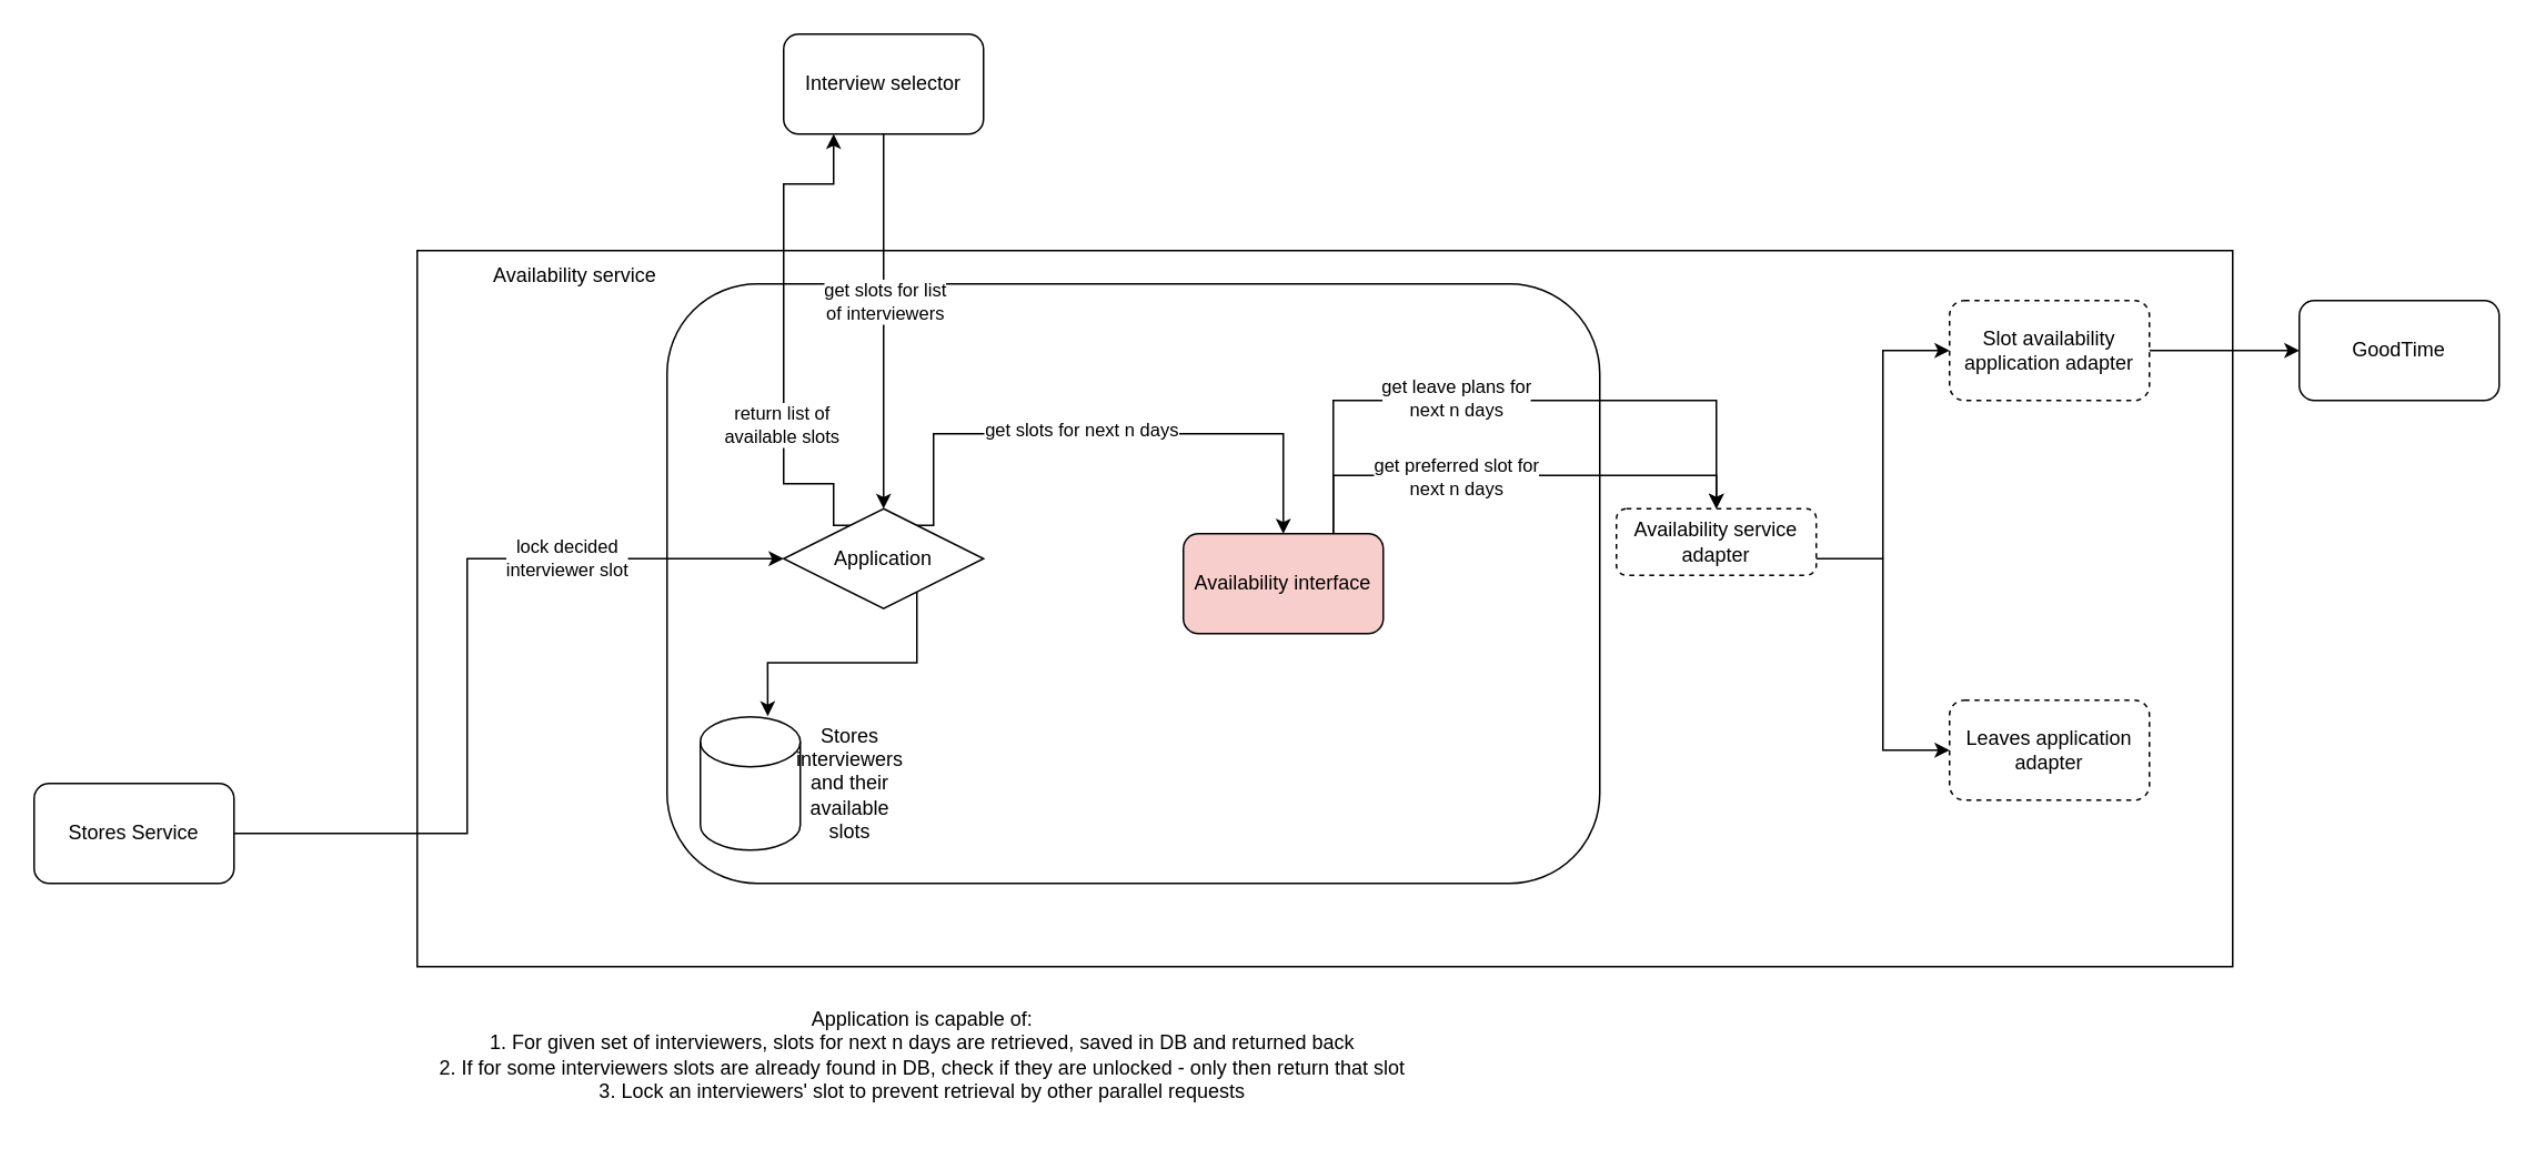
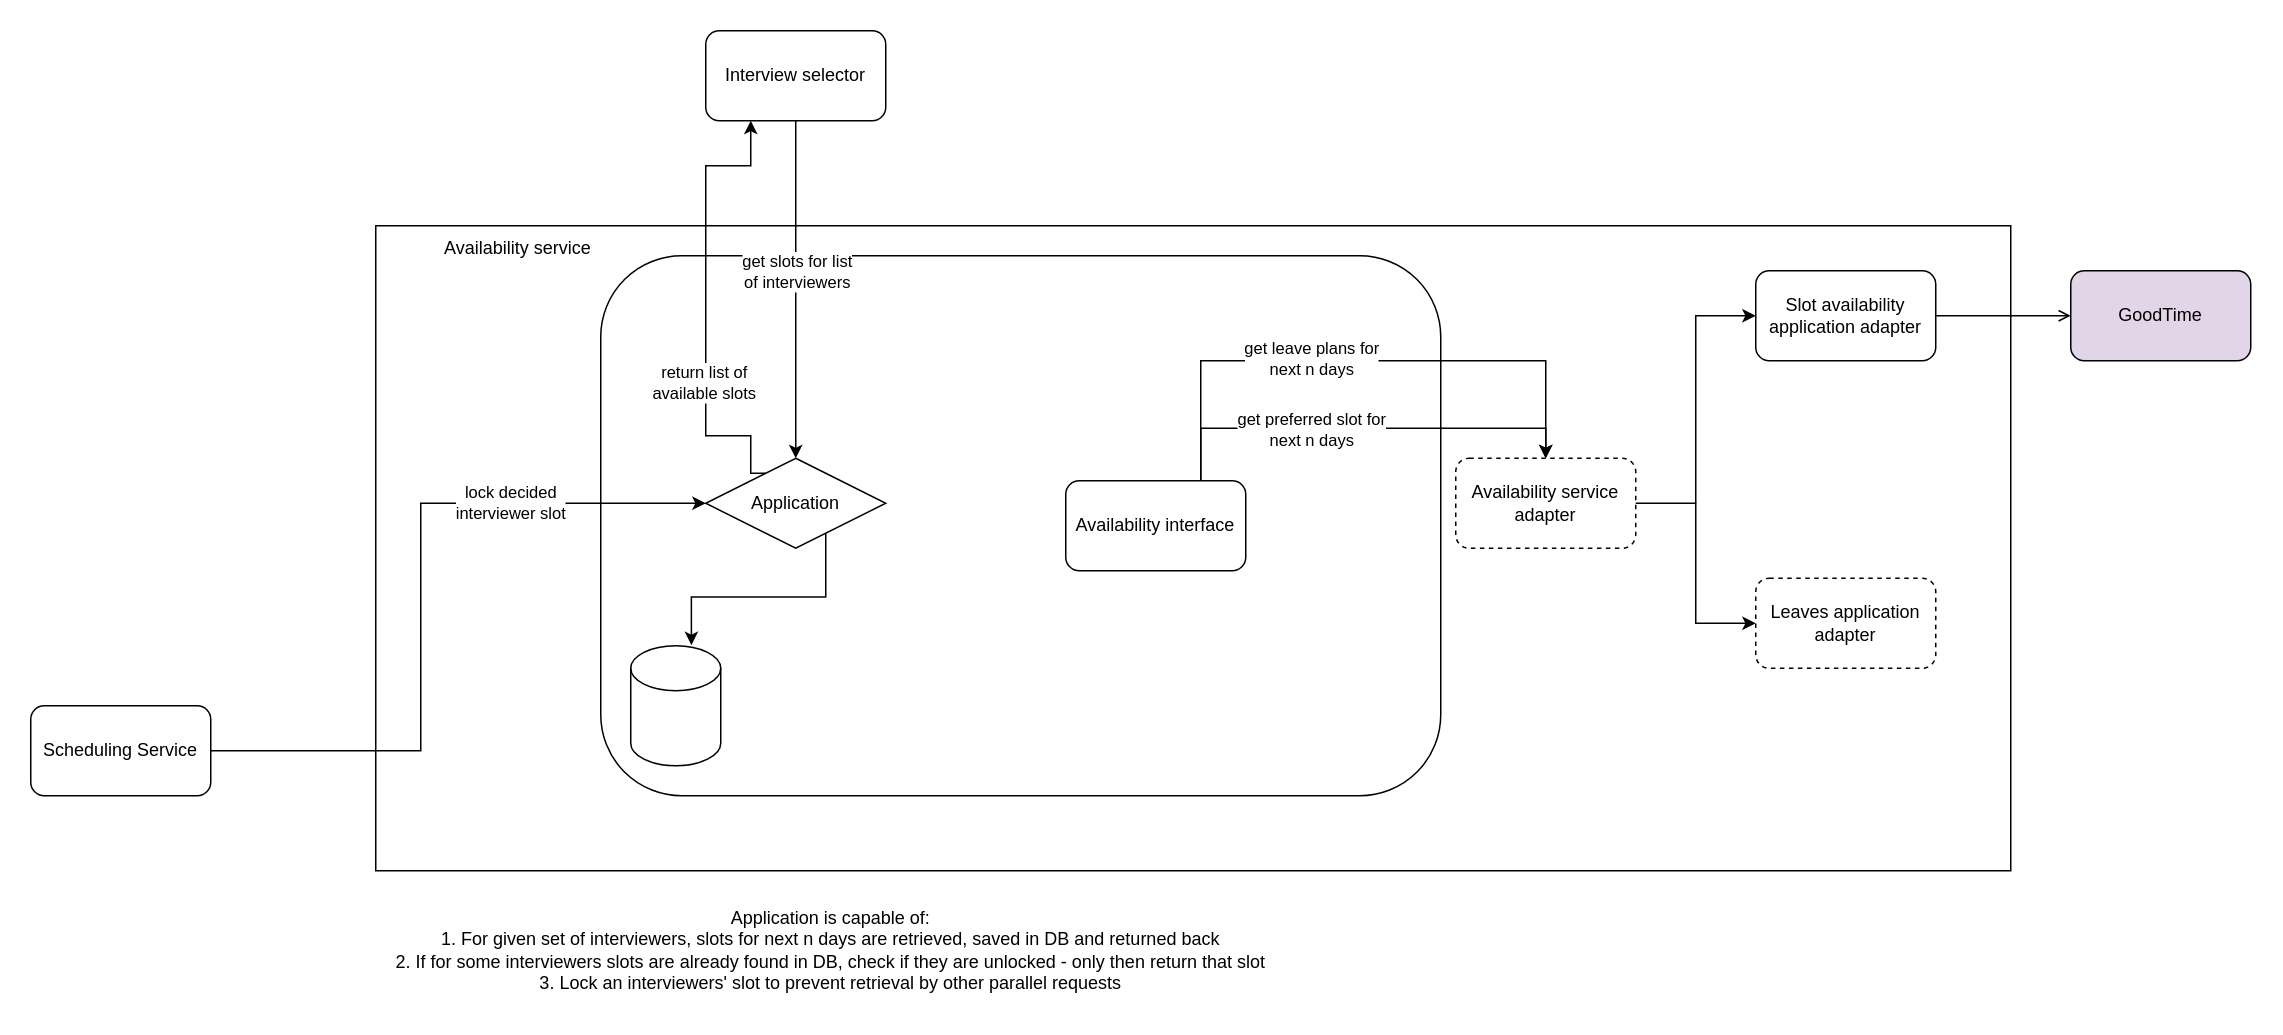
- <mxCell id="20" value="Slot availability application adapter" style="rounded=1;whiteSpace=wrap;html=1;dashed=1;" vertex="1" parent="1"><mxGeometry x="1170" y="180" width="120" height="60" as="geometry" /></mxCell>
+ <mxCell id="20" value="Slot availability application adapter" style="rounded=1;whiteSpace=wrap;html=1;dashed=0;" vertex="1" parent="1"><mxGeometry x="1170" y="180" width="120" height="60" as="geometry" /></mxCell>
- <mxCell id="19" style="edgeStyle=orthogonalEdgeStyle;rounded=0;orthogonalLoop=1;jettySize=auto;html=1;exitX=1;exitY=0.5;exitDx=0;exitDy=0;entryX=0;entryY=0.5;entryDx=0;entryDy=0;" edge="1" parent="1" source="20" target="7"><mxGeometry relative="1" as="geometry" /></mxCell>
+ <mxCell id="19" style="edgeStyle=orthogonalEdgeStyle;rounded=0;orthogonalLoop=1;jettySize=auto;html=1;exitX=1;exitY=0.5;exitDx=0;exitDy=0;entryX=0;entryY=0.5;entryDx=0;entryDy=0;endArrow=open;" edge="1" parent="1" source="20" target="7"><mxGeometry relative="1" as="geometry" /></mxCell>
- <mxCell id="7" value="GoodTime" style="rounded=1;whiteSpace=wrap;html=1;" vertex="1" parent="1"><mxGeometry x="1380" y="180" width="120" height="60" as="geometry" /></mxCell>
+ <mxCell id="7" value="GoodTime" style="rounded=1;whiteSpace=wrap;html=1;fillColor=#e1d5e7;" vertex="1" parent="1"><mxGeometry x="1380" y="180" width="120" height="60" as="geometry" /></mxCell>
- <mxCell id="25" style="edgeStyle=orthogonalEdgeStyle;rounded=0;orthogonalLoop=1;jettySize=auto;html=1;exitX=0.75;exitY=0;exitDx=0;exitDy=0;entryX=0.5;entryY=0;entryDx=0;entryDy=0;" edge="1" parent="1" source="23" target="18"><mxGeometry relative="1" as="geometry"><mxPoint x="860" y="300" as="targetPoint" /><Array as="points"><mxPoint x="560" y="260" /><mxPoint x="770" y="260" /></Array></mxGeometry></mxCell>
- <mxCell id="26" value="get slots for next n days" style="edgeLabel;html=1;align=center;verticalAlign=middle;resizable=0;points=[];" vertex="1" connectable="0" parent="25"><mxGeometry x="0.187" y="3" relative="1" as="geometry"><mxPoint x="-46" as="offset" /></mxGeometry></mxCell>
- <mxCell id="24" value="Availability service adapter" style="rounded=1;whiteSpace=wrap;html=1;dashed=1;" vertex="1" parent="1"><mxGeometry x="970" y="305" width="120" height="40" as="geometry" /></mxCell>
+ <mxCell id="24" value="Availability service adapter" style="rounded=1;whiteSpace=wrap;html=1;dashed=1;" vertex="1" parent="1"><mxGeometry x="970" y="305" width="120" height="60" as="geometry" /></mxCell>
- <mxCell id="18" value="Availability interface" style="rounded=1;whiteSpace=wrap;html=1;fillColor=#f8cecc;" vertex="1" parent="1"><mxGeometry x="710" y="320" width="120" height="60" as="geometry" /></mxCell>
+ <mxCell id="18" value="Availability interface" style="rounded=1;whiteSpace=wrap;html=1;" vertex="1" parent="1"><mxGeometry x="710" y="320" width="120" height="60" as="geometry" /></mxCell>
- <mxCell id="21" value="Leaves application adapter" style="rounded=1;whiteSpace=wrap;html=1;dashed=1;" vertex="1" parent="1"><mxGeometry x="1170" y="420" width="120" height="60" as="geometry" /></mxCell>
+ <mxCell id="21" value="Leaves application adapter" style="rounded=1;whiteSpace=wrap;html=1;dashed=1;" vertex="1" parent="1"><mxGeometry x="1170" y="385" width="120" height="60" as="geometry" /></mxCell>
- <mxCell id="30" value="Stores interviewers and their available slots" style="text;html=1;align=center;verticalAlign=middle;whiteSpace=wrap;rounded=0;" vertex="1" parent="1"><mxGeometry x="480" y="455" width="60" height="30" as="geometry" /></mxCell>
- <mxCell id="10" value="Stores Service" style="rounded=1;whiteSpace=wrap;html=1;" vertex="1" parent="1"><mxGeometry x="20" y="470" width="120" height="60" as="geometry" /></mxCell>
+ <mxCell id="10" value="Scheduling Service" style="rounded=1;whiteSpace=wrap;html=1;" vertex="1" parent="1"><mxGeometry x="20" y="470" width="120" height="60" as="geometry" /></mxCell>
